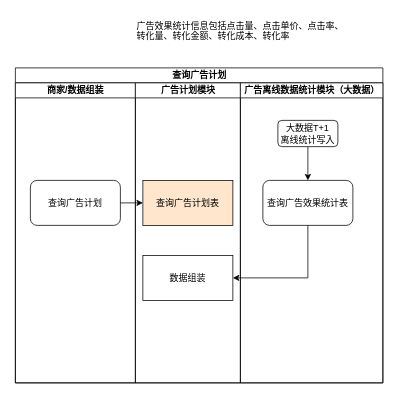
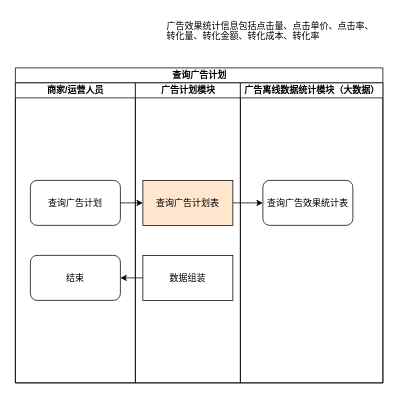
- <mxCell id="17" value="&lt;span&gt;广告效果统计信息包括点击量、点击单价、点击率、&lt;br&gt;转化量、转化金额、转化成本、转化率&lt;/span&gt;" style="text;whiteSpace=wrap;html=1;" vertex="1" parent="1"><mxGeometry x="180" y="20" width="290" height="30" as="geometry" /></mxCell>
+ <mxCell id="17" value="&lt;span&gt;广告效果统计信息包括点击量、点击单价、点击率、&lt;br&gt;转化量、转化金额、转化成本、转化率&lt;/span&gt;" style="text;whiteSpace=wrap;html=1;" vertex="1" parent="1"><mxGeometry x="220" y="20" width="290" height="30" as="geometry" /></mxCell>
- <mxCell id="3" value="商家/数据组装" style="swimlane;html=1;startSize=20;" parent="2" vertex="1"><mxGeometry y="20" width="160" height="400" as="geometry" /></mxCell>
+ <mxCell id="3" value="商家/运营人员" style="swimlane;html=1;startSize=20;" parent="2" vertex="1"><mxGeometry y="20" width="160" height="400" as="geometry" /></mxCell>
- <mxCell id="14" value="大数据T+1&lt;br&gt;离线统计写入" style="rounded=1;whiteSpace=wrap;html=1;" vertex="1" parent="11"><mxGeometry x="50" y="50" width="80" height="35" as="geometry" /></mxCell>
- <mxCell id="13" style="edgeStyle=orthogonalEdgeStyle;rounded=0;orthogonalLoop=1;jettySize=auto;html=1;exitX=0.5;exitY=1;exitDx=0;exitDy=0;entryX=0.5;entryY=0;entryDx=0;entryDy=0;" edge="1" parent="11" source="14" target="12"><mxGeometry relative="1" as="geometry" /></mxCell>
+ <mxCell id="10" value="" style="edgeStyle=orthogonalEdgeStyle;rounded=0;orthogonalLoop=1;jettySize=auto;html=1;" edge="1" parent="2" source="7" target="12"><mxGeometry relative="1" as="geometry" /></mxCell>
+ <mxCell id="5" value="结束" style="rounded=1;whiteSpace=wrap;html=1;" vertex="1" parent="3"><mxGeometry x="20" y="230" width="120" height="60" as="geometry" /></mxCell>
+ <mxCell id="16" style="edgeStyle=orthogonalEdgeStyle;rounded=0;orthogonalLoop=1;jettySize=auto;html=1;exitX=0;exitY=0.5;exitDx=0;exitDy=0;entryX=1;entryY=0.5;entryDx=0;entryDy=0;" edge="1" parent="2" source="8" target="5"><mxGeometry relative="1" as="geometry" /></mxCell>
- <mxCell id="15" style="edgeStyle=orthogonalEdgeStyle;rounded=0;orthogonalLoop=1;jettySize=auto;html=1;entryX=1;entryY=0.5;entryDx=0;entryDy=0;exitX=0.5;exitY=1;exitDx=0;exitDy=0;" edge="1" parent="2" source="12" target="8"><mxGeometry relative="1" as="geometry"><mxPoint x="390" y="270" as="targetPoint" /></mxGeometry></mxCell>
